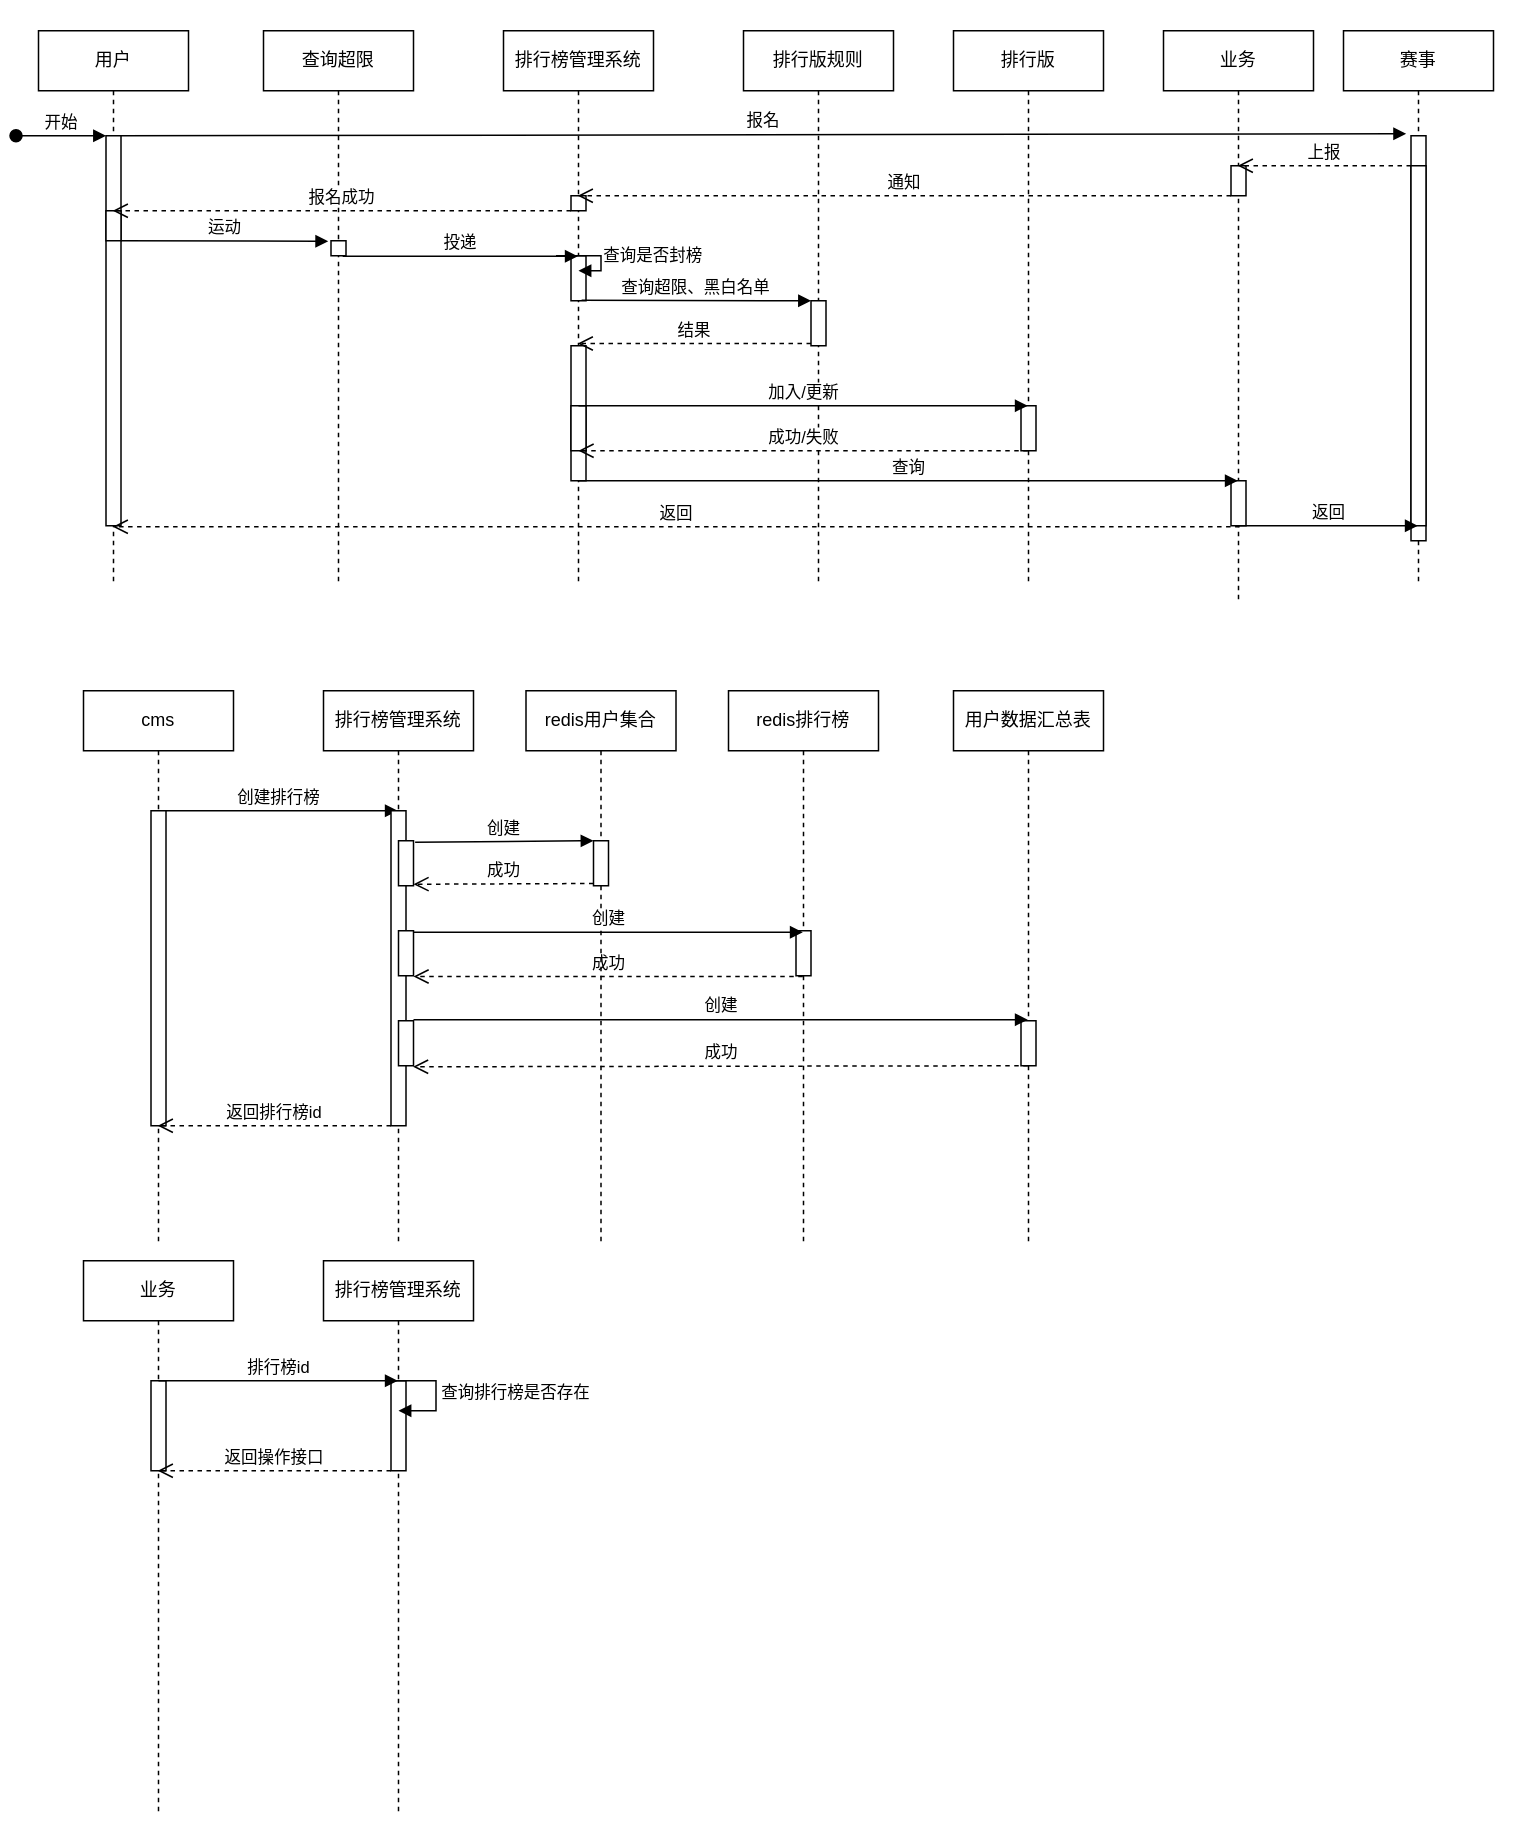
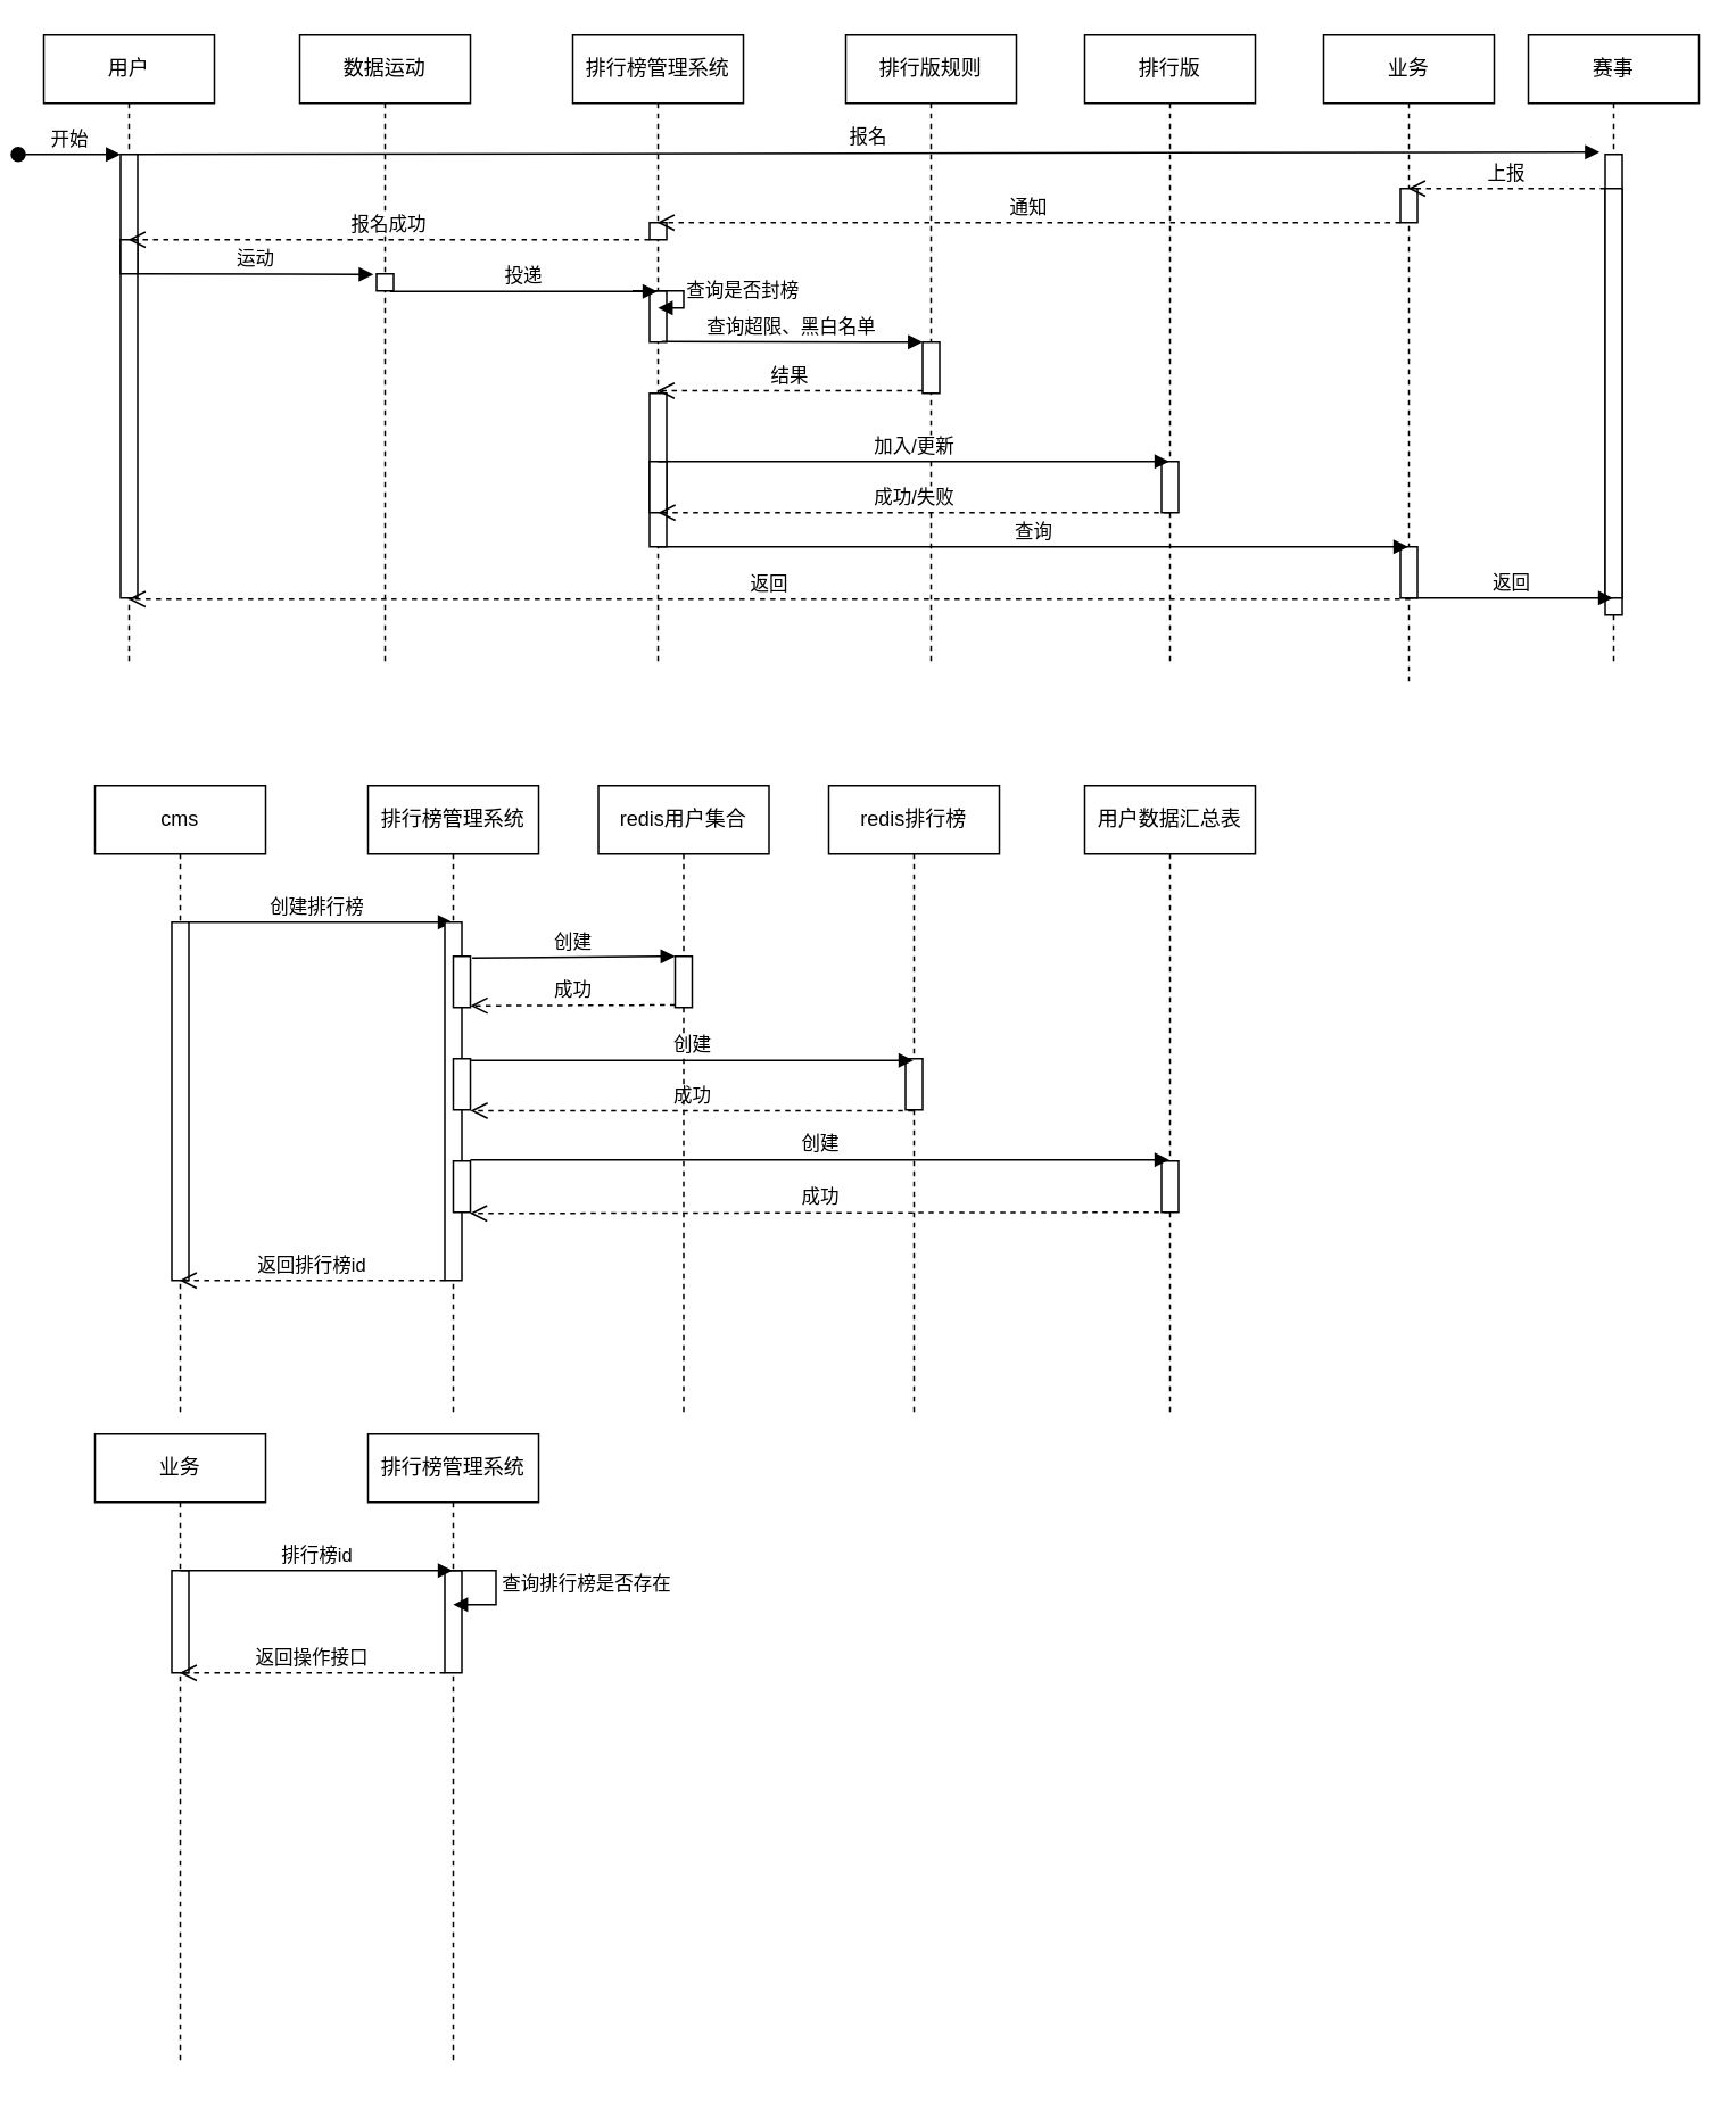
- <mxCell id="6" value="&lt;font style=&quot;vertical-align: inherit;&quot;&gt;&lt;font style=&quot;vertical-align: inherit;&quot;&gt;查询超限&lt;/font&gt;&lt;/font&gt;" style="shape=umlLifeline;perimeter=lifelinePerimeter;whiteSpace=wrap;html=1;container=1;collapsible=0;recursiveResize=0;outlineConnect=0;" vertex="1" parent="1"><mxGeometry x="170" y="20" width="100" height="370" as="geometry" /></mxCell>
+ <mxCell id="6" value="&lt;font style=&quot;vertical-align: inherit;&quot;&gt;&lt;font style=&quot;vertical-align: inherit;&quot;&gt;数据运动&lt;/font&gt;&lt;/font&gt;" style="shape=umlLifeline;perimeter=lifelinePerimeter;whiteSpace=wrap;html=1;container=1;collapsible=0;recursiveResize=0;outlineConnect=0;" vertex="1" parent="1"><mxGeometry x="170" y="20" width="100" height="370" as="geometry" /></mxCell>
